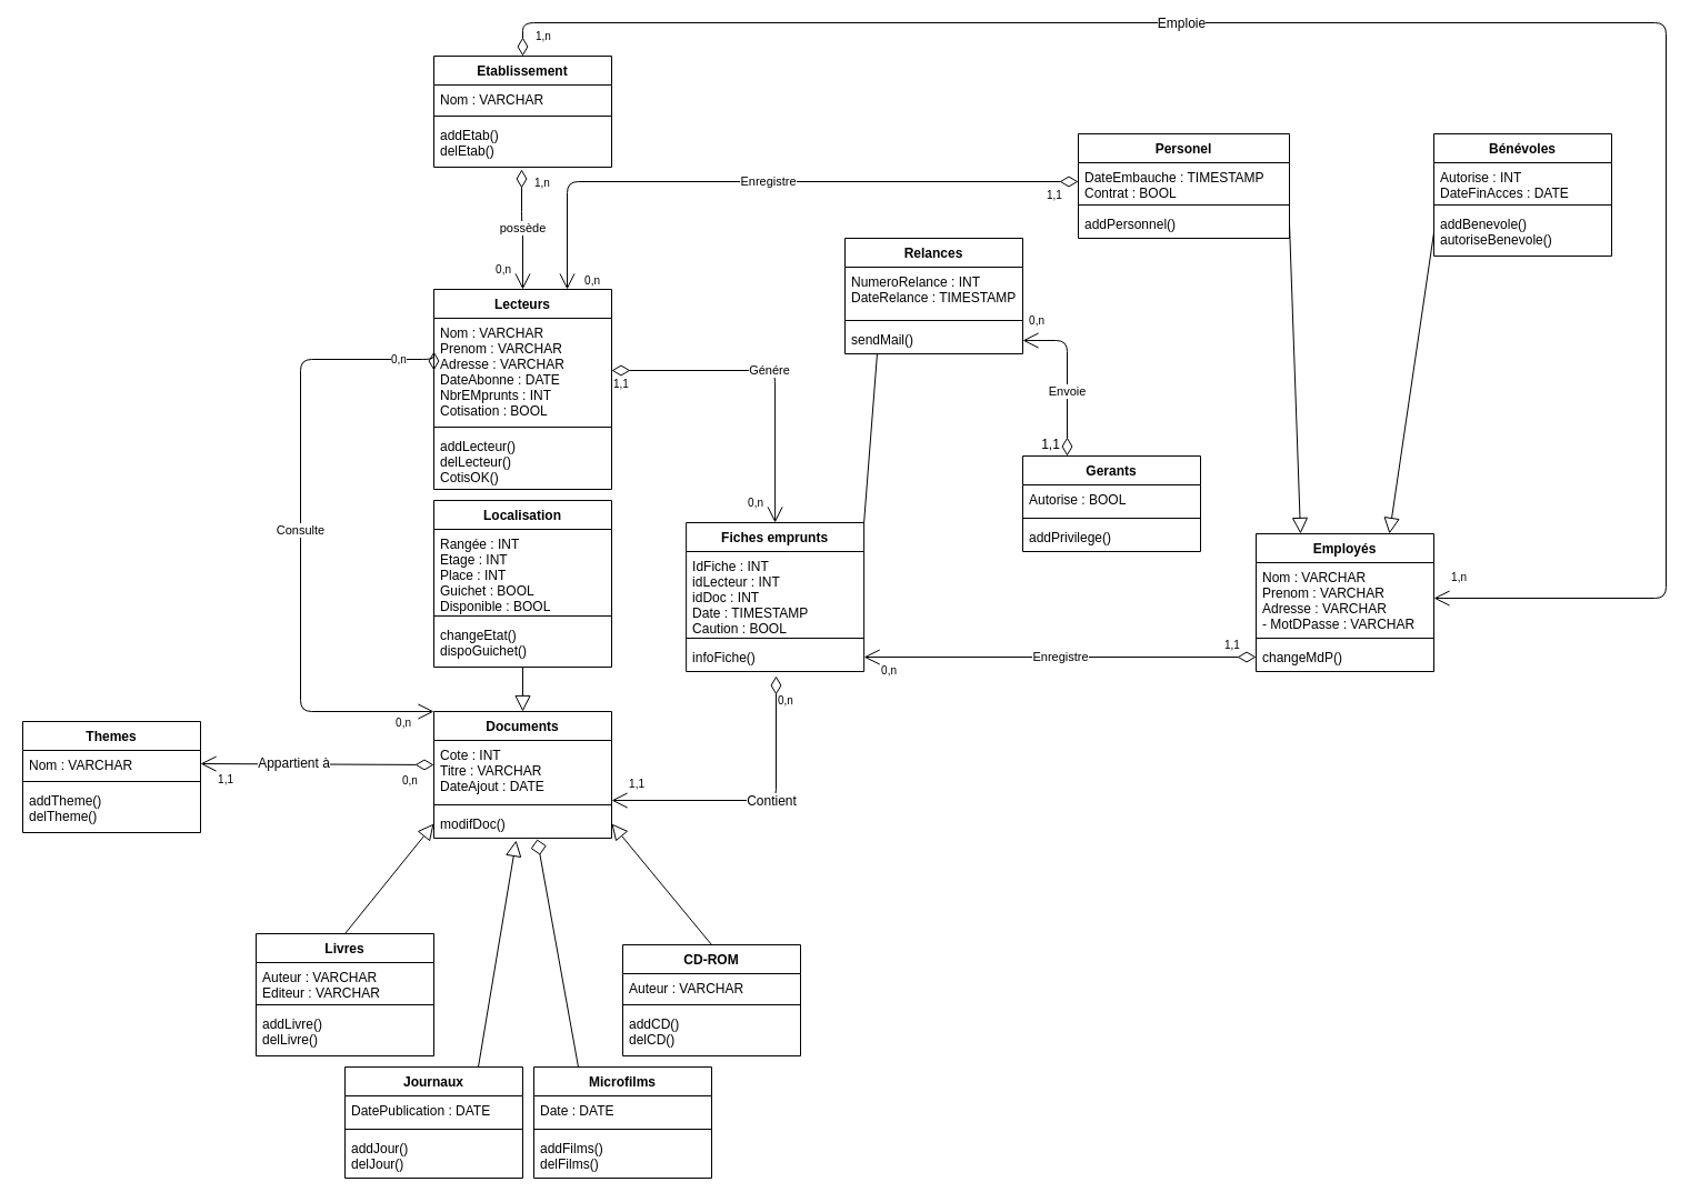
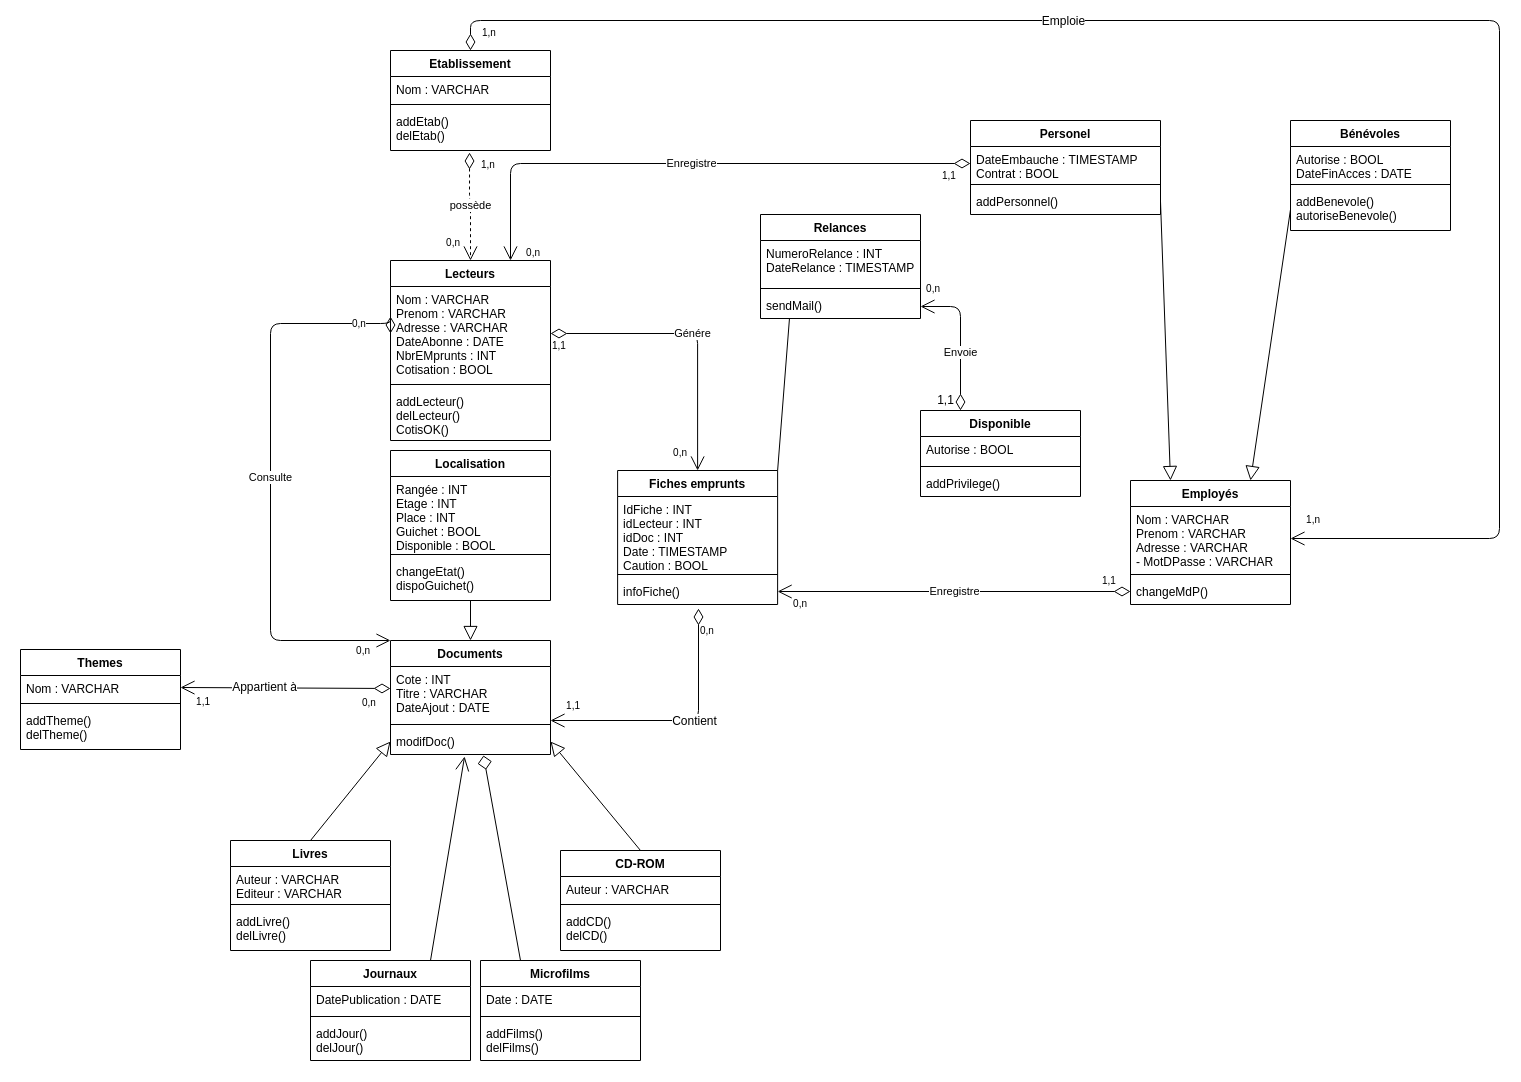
- <mxCell id="69" value="Autorise : INT &#10;DateFinAcces : DATE " style="text;strokeColor=none;fillColor=none;align=left;verticalAlign=top;spacingLeft=4;spacingRight=4;overflow=hidden;rotatable=0;points=[[0,0.5],[1,0.5]];portConstraint=eastwest;" parent="68" vertex="1"><mxGeometry y="26" width="160" height="34" as="geometry" /></mxCell>
+ <mxCell id="69" value="Autorise : BOOL &#10;DateFinAcces : DATE " style="text;strokeColor=none;fillColor=none;align=left;verticalAlign=top;spacingLeft=4;spacingRight=4;overflow=hidden;rotatable=0;points=[[0,0.5],[1,0.5]];portConstraint=eastwest;" parent="68" vertex="1"><mxGeometry y="26" width="160" height="34" as="geometry" /></mxCell>
- <mxCell id="61" value="possède" style="endArrow=open;html=1;endSize=12;startArrow=diamondThin;startSize=14;startFill=0;edgeStyle=orthogonalEdgeStyle;entryX=0.5;entryY=0;entryDx=0;entryDy=0;exitX=0.494;exitY=1.048;exitDx=0;exitDy=0;exitPerimeter=0;" parent="1" source="56" target="2" edge="1"><mxGeometry relative="1" as="geometry"><mxPoint x="470" y="147" as="sourcePoint" /><mxPoint x="1150" y="240" as="targetPoint" /><Array as="points"><mxPoint x="469" y="200" /><mxPoint x="470" y="200" /></Array></mxGeometry></mxCell>
+ <mxCell id="61" value="possède" style="endArrow=open;html=1;endSize=12;startArrow=diamondThin;startSize=14;startFill=0;edgeStyle=orthogonalEdgeStyle;entryX=0.5;entryY=0;entryDx=0;entryDy=0;exitX=0.494;exitY=1.048;exitDx=0;exitDy=0;exitPerimeter=0;dashed=1;" parent="1" source="56" target="2" edge="1"><mxGeometry relative="1" as="geometry"><mxPoint x="470" y="147" as="sourcePoint" /><mxPoint x="1150" y="240" as="targetPoint" /><Array as="points"><mxPoint x="469" y="200" /><mxPoint x="470" y="200" /></Array></mxGeometry></mxCell>
- <mxCell id="96" value="Gerants" style="swimlane;fontStyle=1;align=center;verticalAlign=top;childLayout=stackLayout;horizontal=1;startSize=26;horizontalStack=0;resizeParent=1;resizeParentMax=0;resizeLast=0;collapsible=1;marginBottom=0;" parent="1" vertex="1"><mxGeometry x="920" y="410" width="160" height="86" as="geometry" /></mxCell>
+ <mxCell id="96" value="Disponible" style="swimlane;fontStyle=1;align=center;verticalAlign=top;childLayout=stackLayout;horizontal=1;startSize=26;horizontalStack=0;resizeParent=1;resizeParentMax=0;resizeLast=0;collapsible=1;marginBottom=0;" parent="1" vertex="1"><mxGeometry x="920" y="410" width="160" height="86" as="geometry" /></mxCell>
- <mxCell id="48" value="" style="endArrow=block;endFill=0;endSize=12;html=1;exitX=0.75;exitY=0;exitDx=0;exitDy=0;entryX=0.463;entryY=1.077;entryDx=0;entryDy=0;entryPerimeter=0;" parent="1" source="37" target="13" edge="1"><mxGeometry width="160" relative="1" as="geometry"><mxPoint x="650" y="860" as="sourcePoint" /><mxPoint x="570" y="781" as="targetPoint" /></mxGeometry></mxCell>
+ <mxCell id="48" value="" style="endArrow=open;endFill=0;endSize=12;html=1;exitX=0.75;exitY=0;exitDx=0;exitDy=0;entryX=0.463;entryY=1.077;entryDx=0;entryDy=0;entryPerimeter=0;" parent="1" source="37" target="13" edge="1"><mxGeometry width="160" relative="1" as="geometry"><mxPoint x="650" y="860" as="sourcePoint" /><mxPoint x="570" y="781" as="targetPoint" /></mxGeometry></mxCell>
